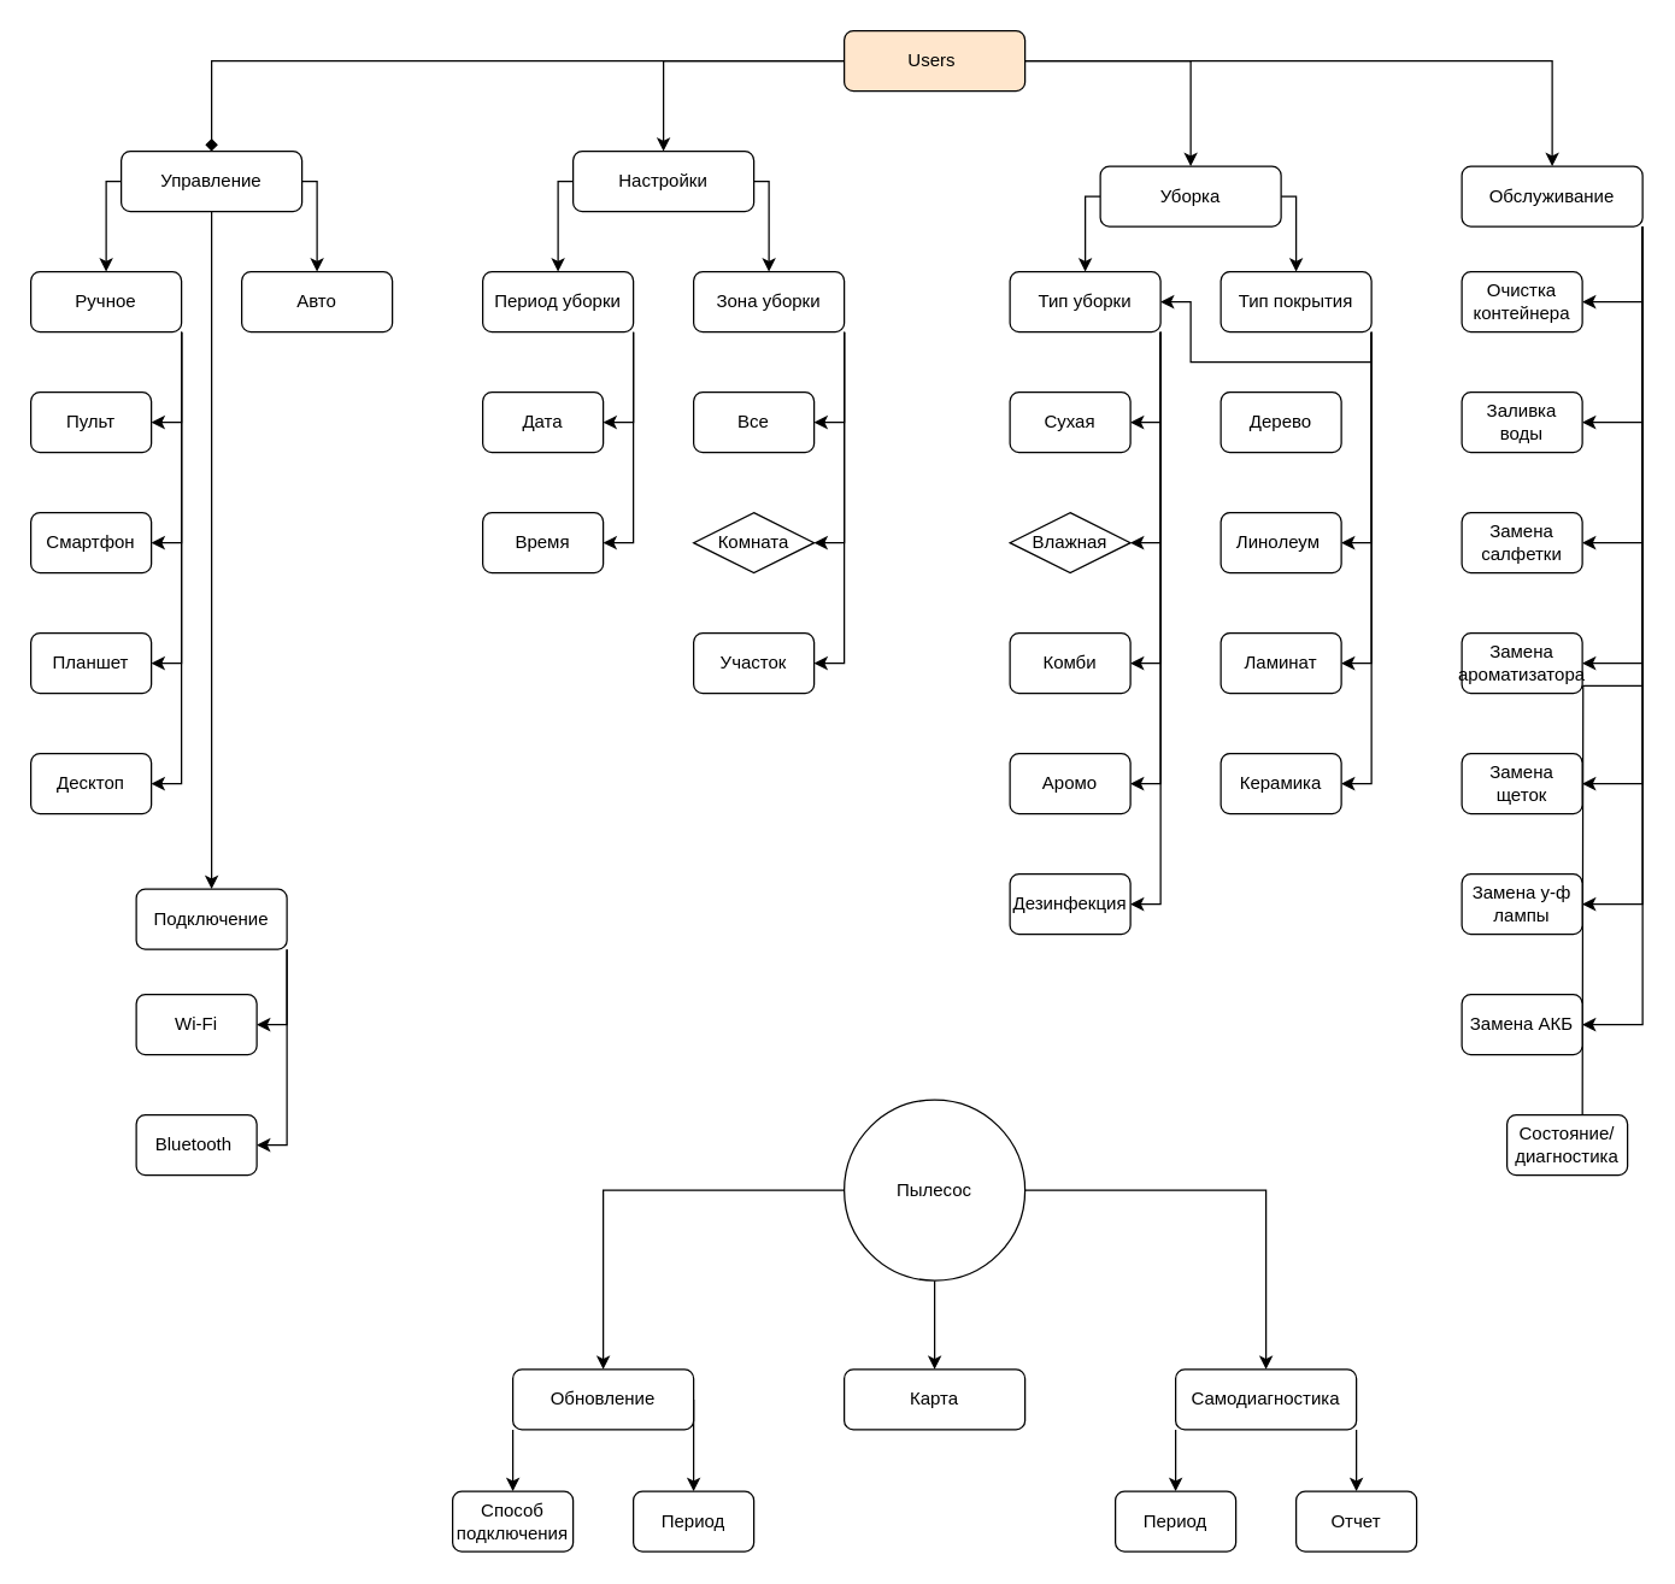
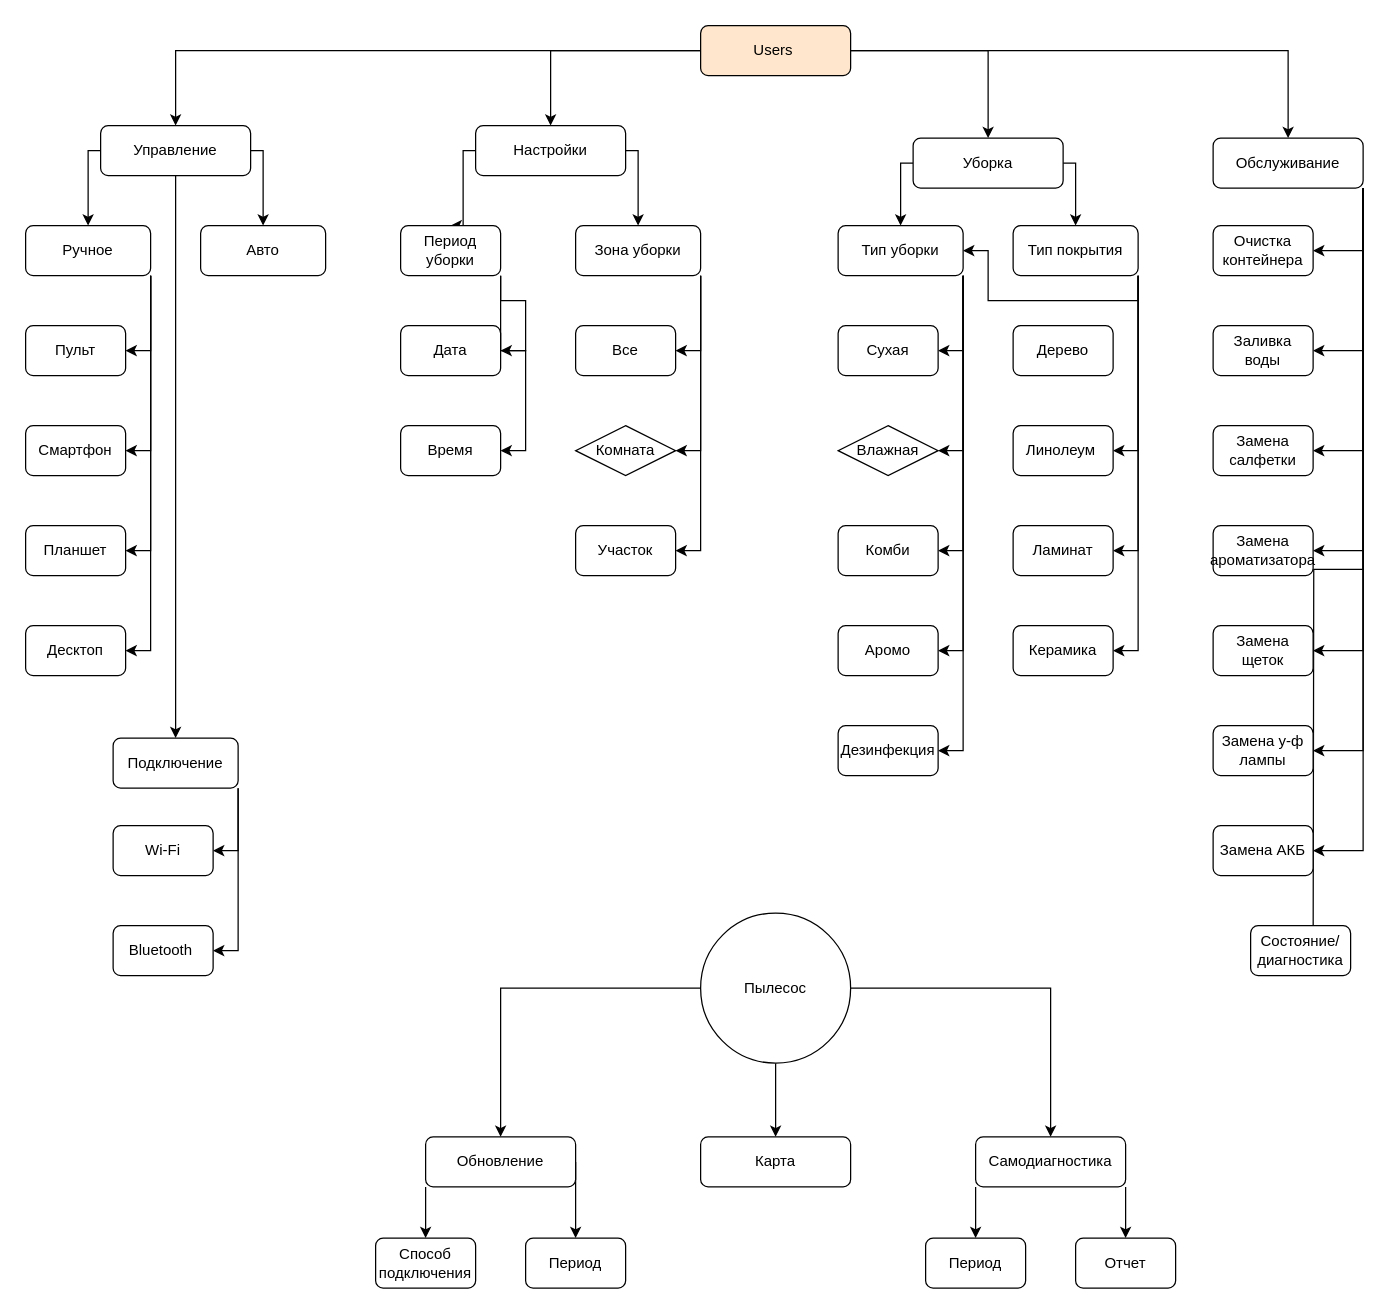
- <mxCell id="2" style="edgeStyle=orthogonalEdgeStyle;rounded=0;orthogonalLoop=1;jettySize=auto;html=1;entryX=0.5;entryY=0;entryDx=0;entryDy=0;endArrow=diamond;" edge="1" parent="1" source="6" target="10"><mxGeometry relative="1" as="geometry" /></mxCell>
+ <mxCell id="2" style="edgeStyle=orthogonalEdgeStyle;rounded=0;orthogonalLoop=1;jettySize=auto;html=1;entryX=0.5;entryY=0;entryDx=0;entryDy=0;" edge="1" parent="1" source="6" target="10"><mxGeometry relative="1" as="geometry" /></mxCell>
- <mxCell id="58" value="Период уборки" style="rounded=1;whiteSpace=wrap;html=1;fontSize=12;glass=0;strokeWidth=1;shadow=0;" vertex="1" parent="1"><mxGeometry x="320" y="180" width="100" height="40" as="geometry" /></mxCell>
+ <mxCell id="58" value="Период уборки" style="rounded=1;whiteSpace=wrap;html=1;fontSize=12;glass=0;strokeWidth=1;shadow=0;" vertex="1" parent="1"><mxGeometry x="320" y="180" width="80" height="40" as="geometry" /></mxCell>
